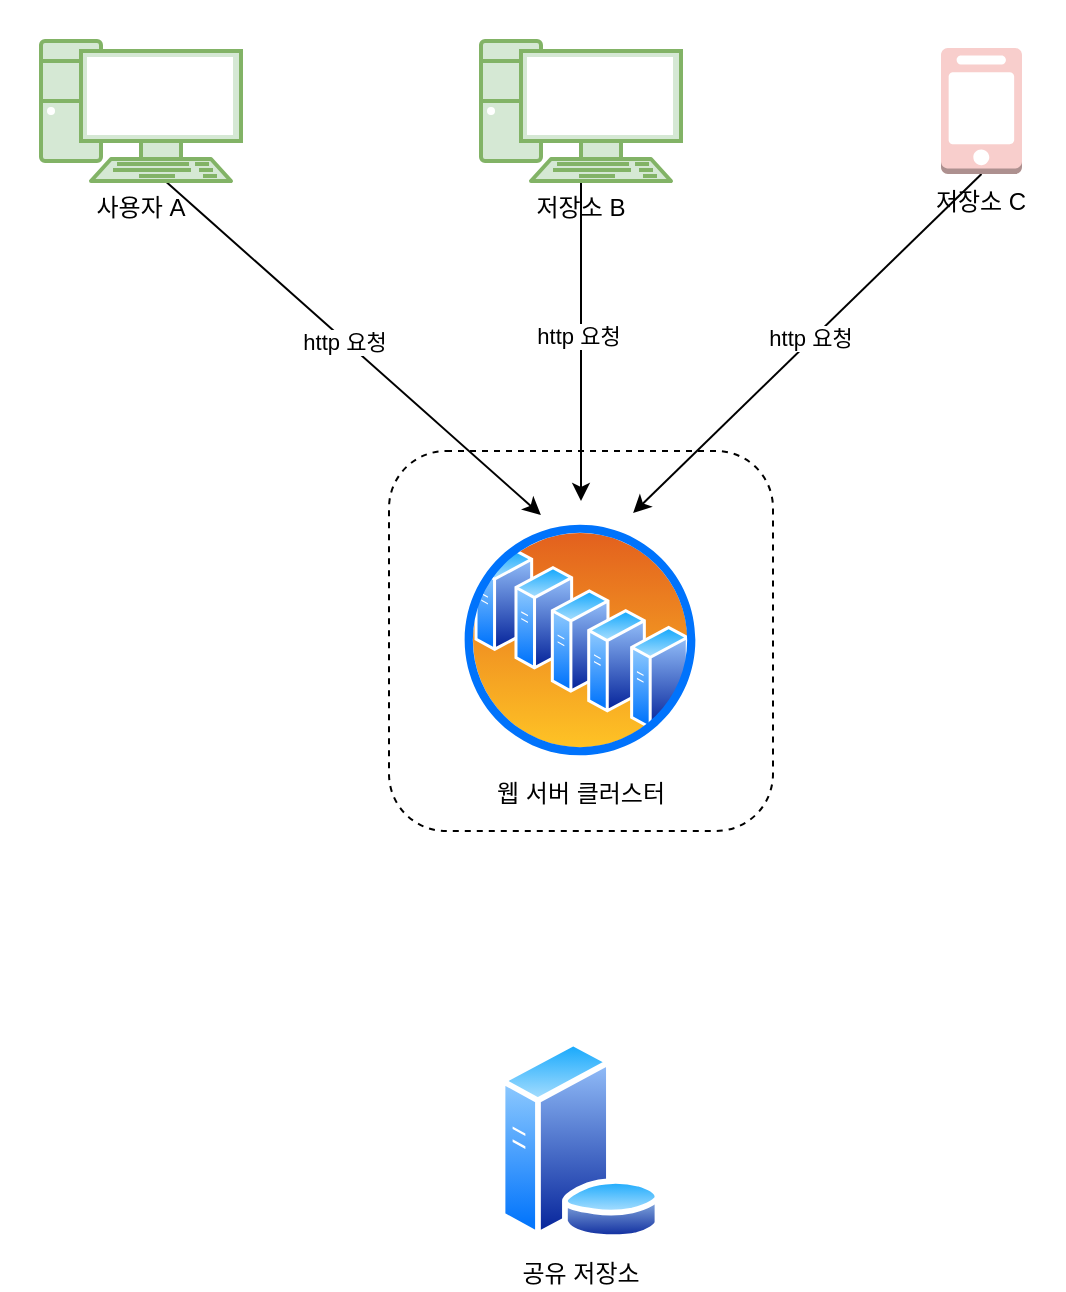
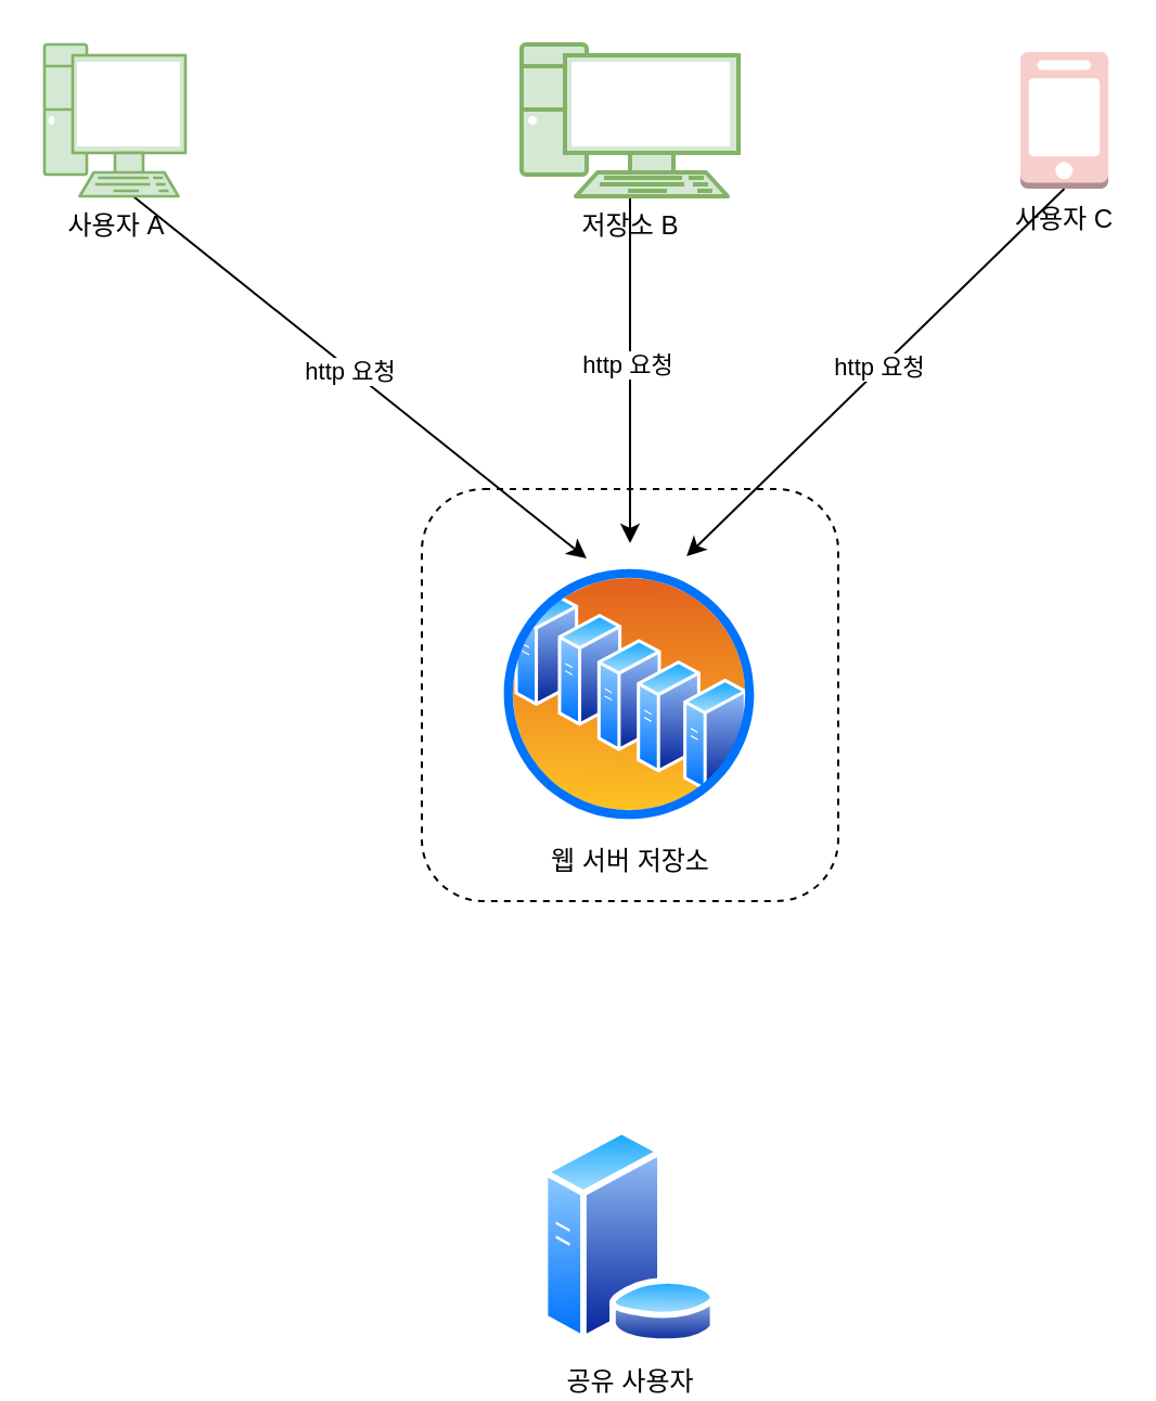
- <mxCell id="7" value="사용자 A" style="verticalAlign=top;verticalLabelPosition=bottom;labelPosition=center;align=center;html=1;outlineConnect=0;gradientDirection=north;strokeWidth=1;shape=mxgraph.networks.pc;fillColor=#d5e8d4;strokeColor=#82b366;" vertex="1" parent="1"><mxGeometry x="20" y="20" width="100" height="70" as="geometry" /></mxCell>
+ <mxCell id="7" value="사용자 A" style="verticalAlign=top;verticalLabelPosition=bottom;labelPosition=center;align=center;html=1;outlineConnect=0;gradientDirection=north;strokeWidth=1;shape=mxgraph.networks.pc;fillColor=#d5e8d4;strokeColor=#82b366;" vertex="1" parent="1"><mxGeometry x="20" y="20" width="65" height="70" as="geometry" /></mxCell>
- <mxCell id="8" value="저장소 C" style="outlineConnect=0;dashed=0;verticalLabelPosition=bottom;verticalAlign=top;align=center;html=1;shape=mxgraph.aws3.mobile_client;fillColor=#f8cecc;strokeColor=#b85450;" vertex="1" parent="1"><mxGeometry x="470" y="23.5" width="40.5" height="63" as="geometry" /></mxCell>
+ <mxCell id="8" value="사용자 C" style="outlineConnect=0;dashed=0;verticalLabelPosition=bottom;verticalAlign=top;align=center;html=1;shape=mxgraph.aws3.mobile_client;fillColor=#f8cecc;strokeColor=#b85450;" vertex="1" parent="1"><mxGeometry x="470" y="23.5" width="40.5" height="63" as="geometry" /></mxCell>
- <mxCell id="12" value="웹 서버 클러스터" style="image;aspect=fixed;perimeter=ellipsePerimeter;html=1;align=center;shadow=0;dashed=0;spacingTop=3;image=img/lib/active_directory/server_farm.svg;" vertex="1" parent="1"><mxGeometry x="230" y="260" width="120" height="120" as="geometry" /></mxCell>
+ <mxCell id="12" value="웹 서버 저장소" style="image;aspect=fixed;perimeter=ellipsePerimeter;html=1;align=center;shadow=0;dashed=0;spacingTop=3;image=img/lib/active_directory/server_farm.svg;" vertex="1" parent="1"><mxGeometry x="230" y="260" width="120" height="120" as="geometry" /></mxCell>
- <mxCell id="13" value="공유 저장소" style="image;aspect=fixed;perimeter=ellipsePerimeter;html=1;align=center;shadow=0;dashed=0;spacingTop=3;image=img/lib/active_directory/database_server.svg;" vertex="1" parent="1"><mxGeometry x="249" y="520" width="82" height="100" as="geometry" /></mxCell>
+ <mxCell id="13" value="공유 사용자" style="image;aspect=fixed;perimeter=ellipsePerimeter;html=1;align=center;shadow=0;dashed=0;spacingTop=3;image=img/lib/active_directory/database_server.svg;" vertex="1" parent="1"><mxGeometry x="249" y="520" width="82" height="100" as="geometry" /></mxCell>
